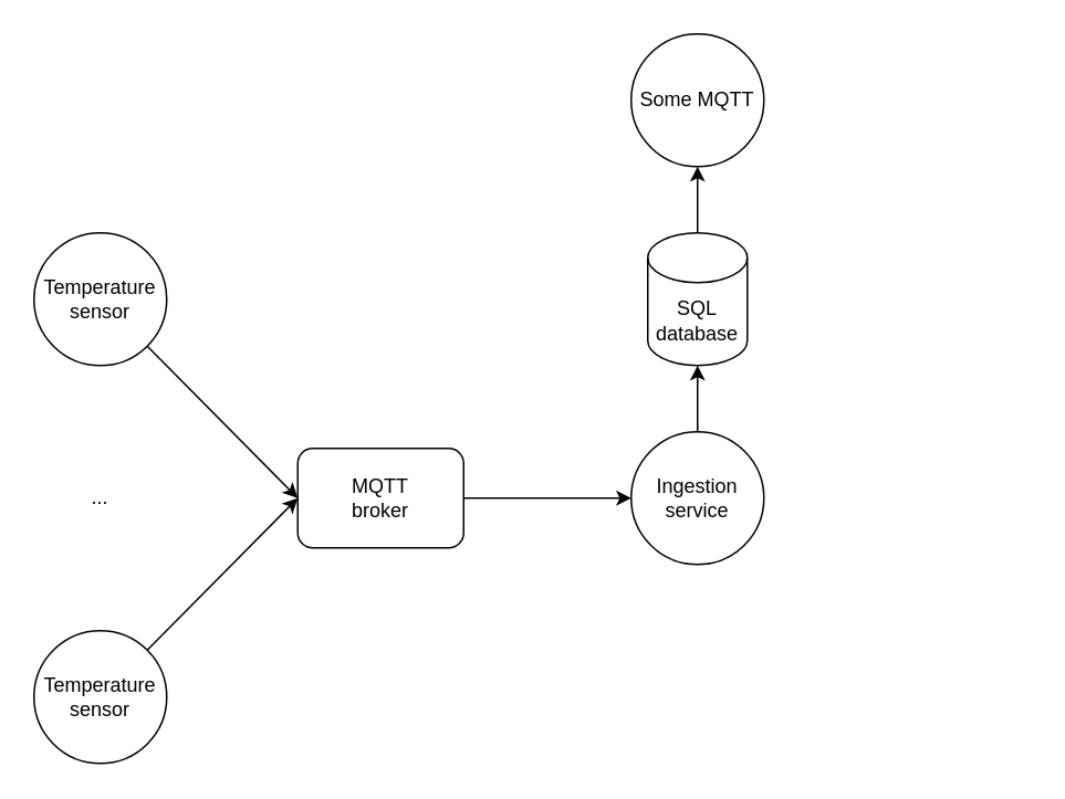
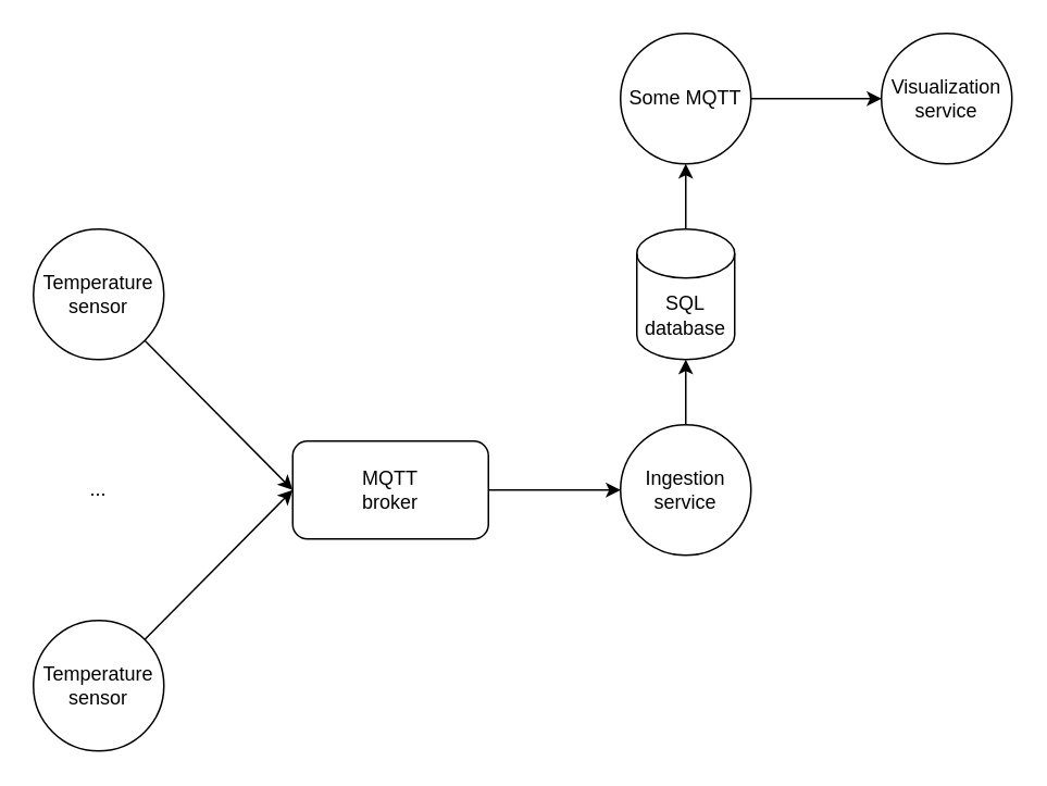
+ <mxCell id="13" style="edgeStyle=none;rounded=0;orthogonalLoop=1;jettySize=auto;html=1;entryX=0;entryY=0.5;entryDx=0;entryDy=0;" parent="1" source="14" target="12" edge="1"><mxGeometry relative="1" as="geometry" /></mxCell>
+ <mxCell id="12" value="Visualization service" style="ellipse;whiteSpace=wrap;html=1;aspect=fixed;" parent="1" vertex="1"><mxGeometry x="540" y="20" width="80" height="80" as="geometry" /></mxCell>
- <mxCell id="7" value="MQTT&lt;br&gt;broker" style="rounded=1;whiteSpace=wrap;html=1;" parent="1" vertex="1"><mxGeometry x="179" y="270" width="100" height="60" as="geometry" /></mxCell>
+ <mxCell id="7" value="MQTT&lt;br&gt;broker" style="rounded=1;whiteSpace=wrap;html=1;" parent="1" vertex="1"><mxGeometry x="179" y="270" width="120" height="60" as="geometry" /></mxCell>
